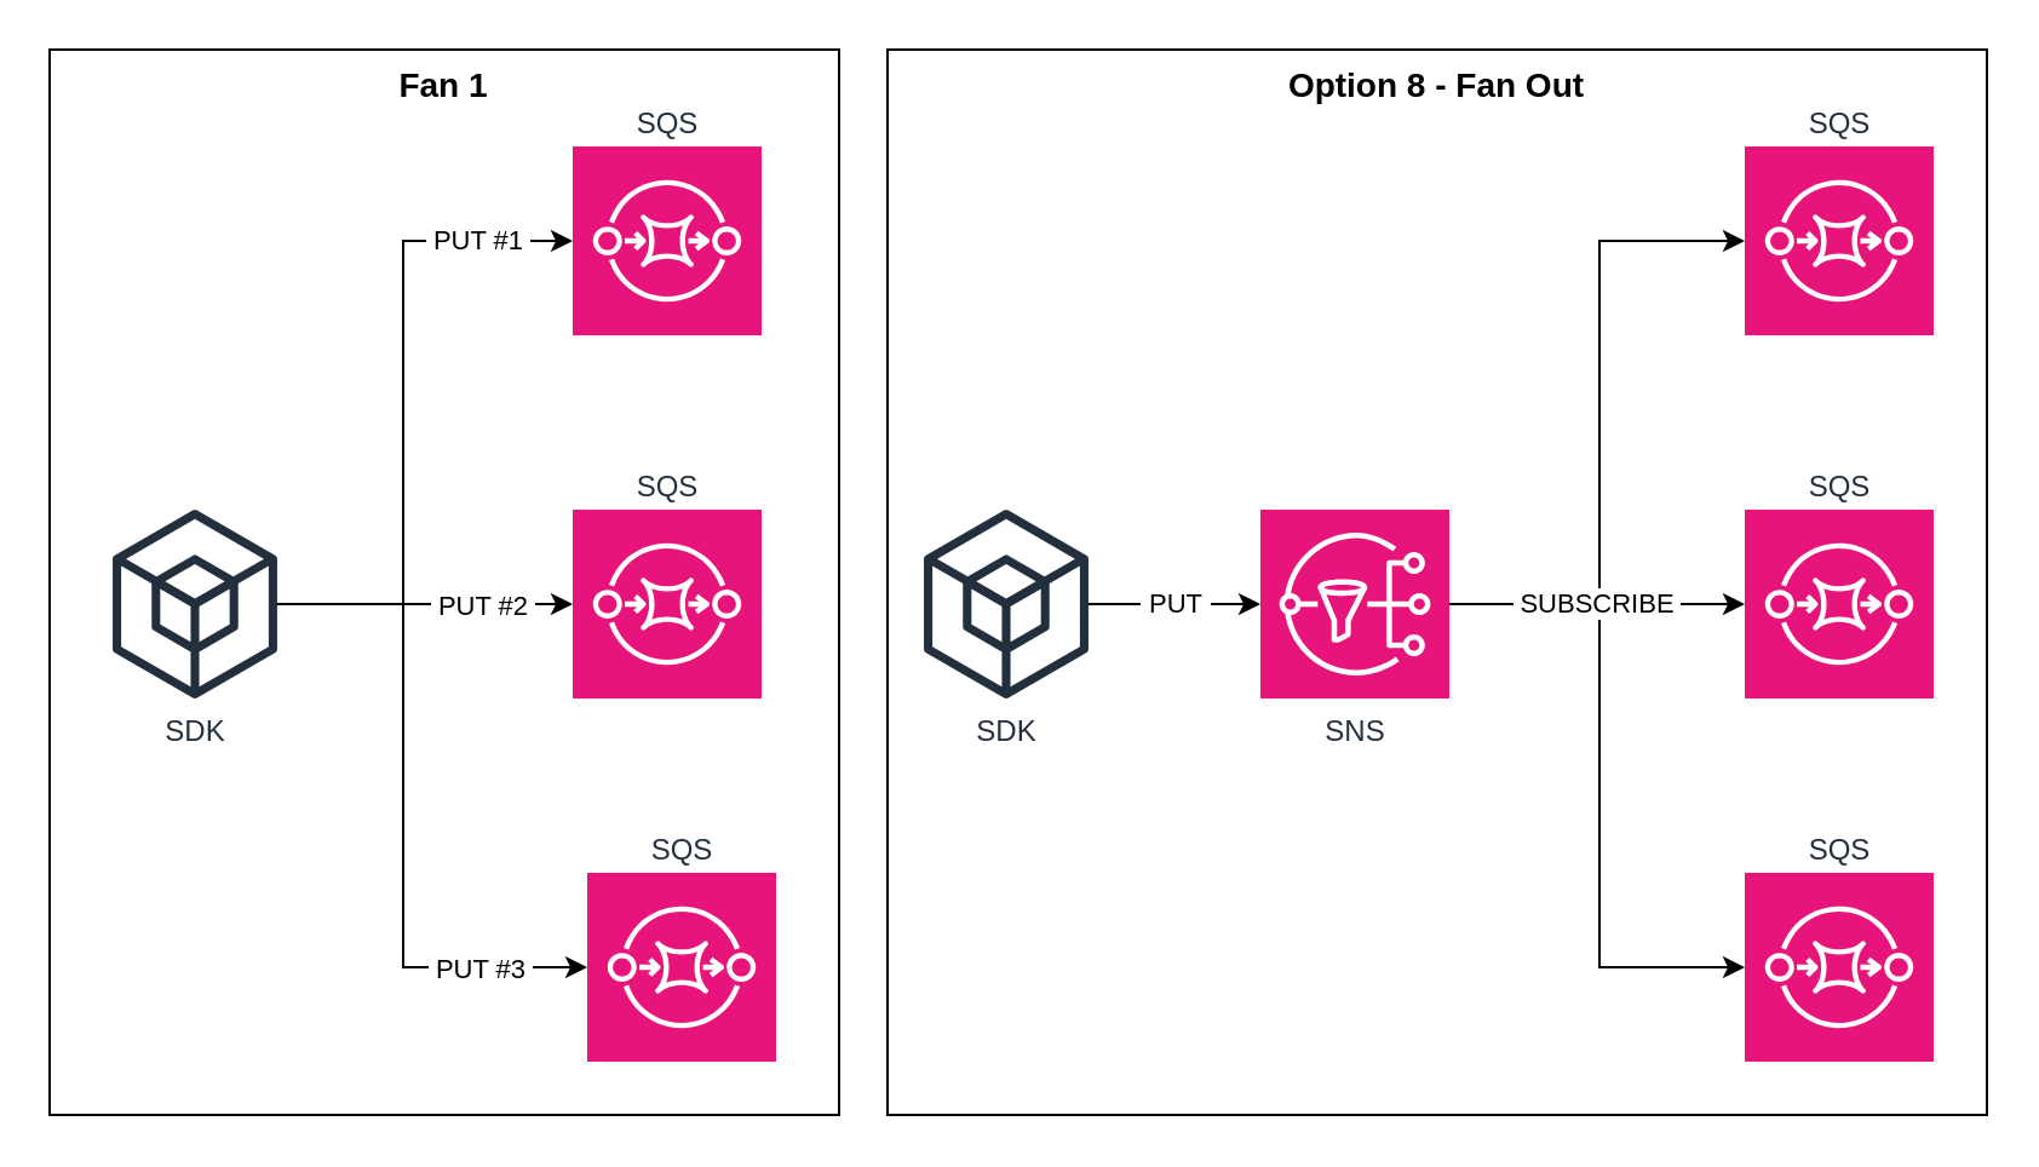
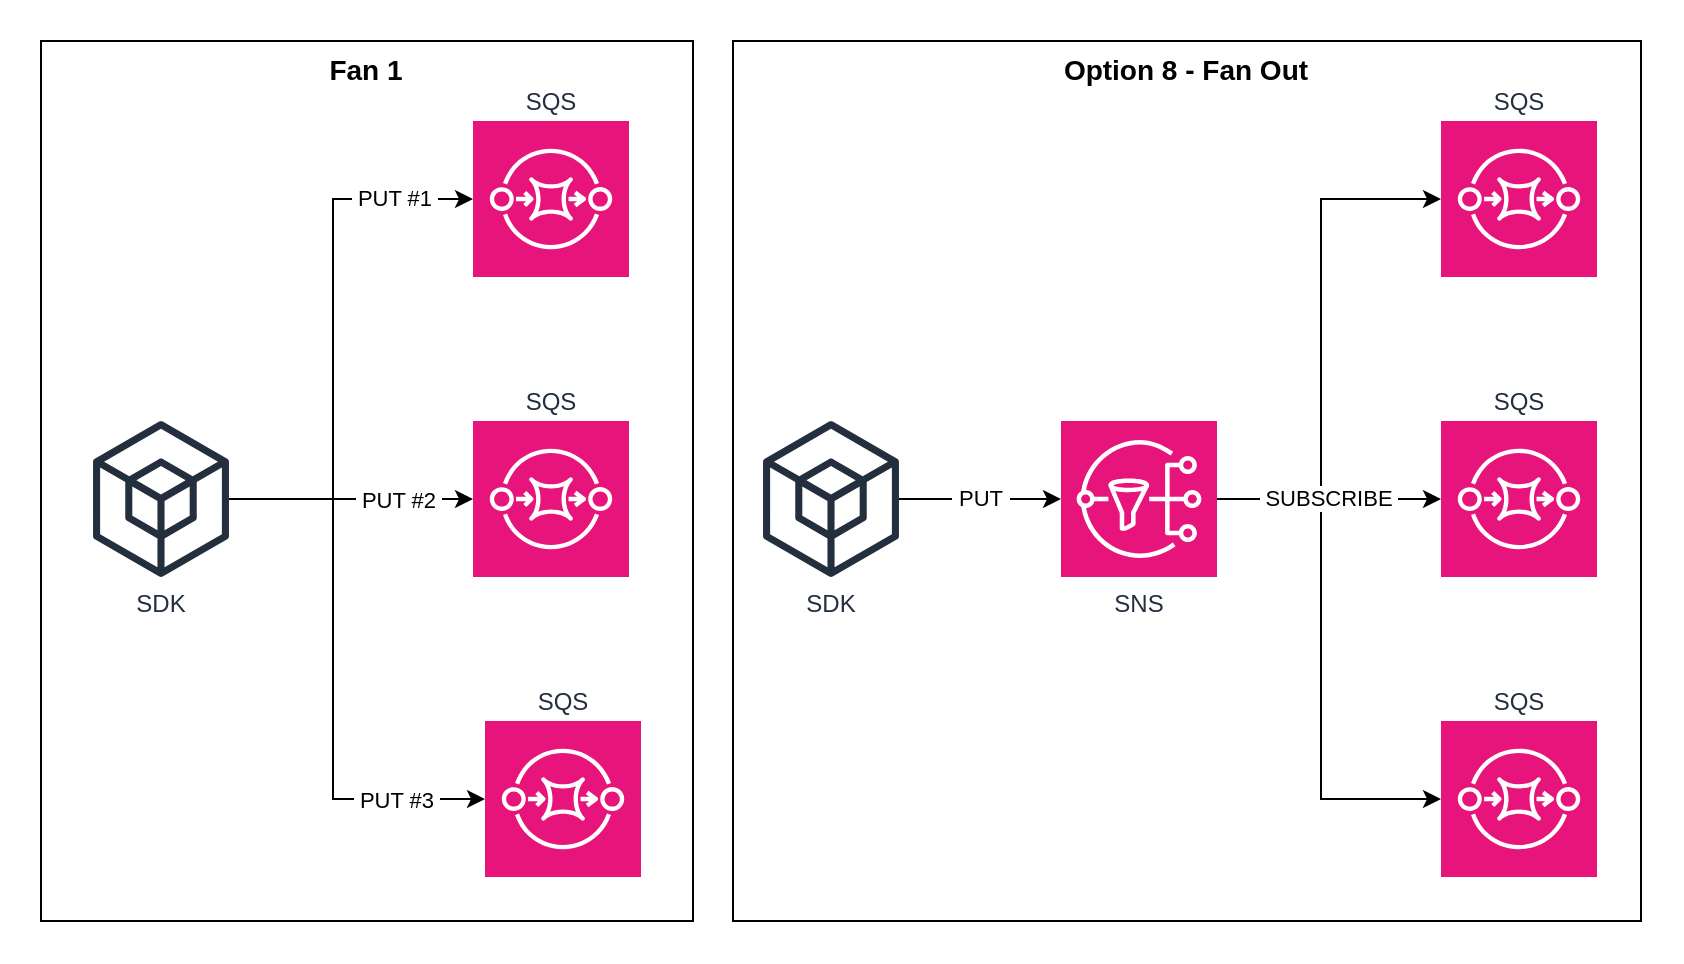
- <mxCell id="18" value="SNS" style="sketch=0;points=[[0,0,0],[0.25,0,0],[0.5,0,0],[0.75,0,0],[1,0,0],[0,1,0],[0.25,1,0],[0.5,1,0],[0.75,1,0],[1,1,0],[0,0.25,0],[0,0.5,0],[0,0.75,0],[1,0.25,0],[1,0.5,0],[1,0.75,0]];outlineConnect=0;fontColor=#232F3E;fillColor=#E7157B;strokeColor=#ffffff;dashed=0;verticalLabelPosition=bottom;verticalAlign=top;align=center;html=1;fontSize=12;fontStyle=0;aspect=fixed;shape=mxgraph.aws4.resourceIcon;resIcon=mxgraph.aws4.sns;" vertex="1" parent="1"><mxGeometry x="520" y="210" width="78" height="78" as="geometry" /></mxCell>
+ <mxCell id="18" value="SNS" style="sketch=0;points=[[0,0,0],[0.25,0,0],[0.5,0,0],[0.75,0,0],[1,0,0],[0,1,0],[0.25,1,0],[0.5,1,0],[0.75,1,0],[1,1,0],[0,0.25,0],[0,0.5,0],[0,0.75,0],[1,0.25,0],[1,0.5,0],[1,0.75,0]];outlineConnect=0;fontColor=#232F3E;fillColor=#E7157B;strokeColor=#ffffff;dashed=0;verticalLabelPosition=bottom;verticalAlign=top;align=center;html=1;fontSize=12;fontStyle=0;aspect=fixed;shape=mxgraph.aws4.resourceIcon;resIcon=mxgraph.aws4.sns;" vertex="1" parent="1"><mxGeometry x="530" y="210" width="78" height="78" as="geometry" /></mxCell>
